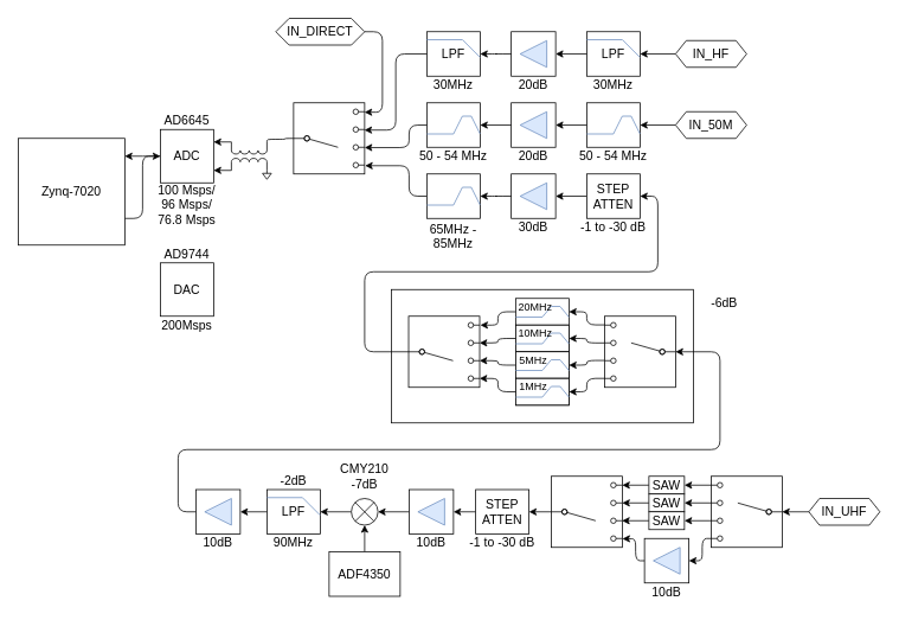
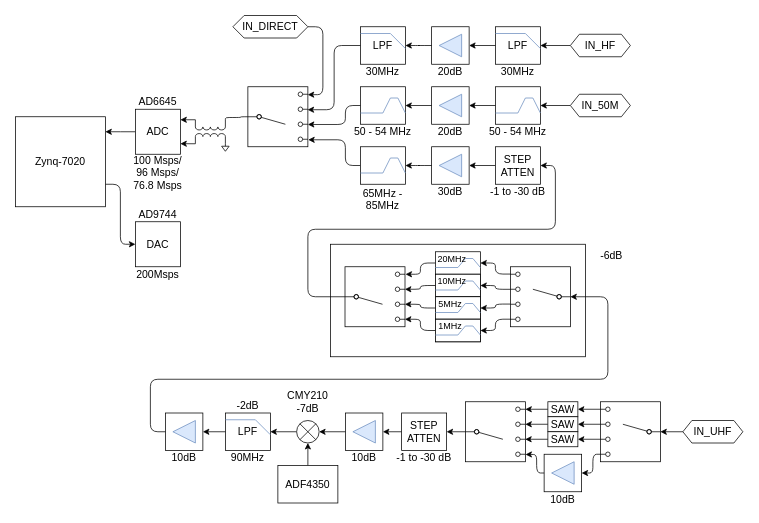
- <mxCell id="3" style="edgeStyle=elbowEdgeStyle;rounded=1;orthogonalLoop=1;jettySize=auto;html=1;exitX=1;exitY=0.75;exitDx=0;exitDy=0;endArrow=classic;endFill=1;fontSize=12;" parent="1" source="4" target="6" edge="1"><mxGeometry relative="1" as="geometry" /></mxCell>
+ <mxCell id="3" style="edgeStyle=elbowEdgeStyle;rounded=1;orthogonalLoop=1;jettySize=auto;html=1;exitX=1;exitY=0.75;exitDx=0;exitDy=0;entryX=0;entryY=0.5;entryDx=0;entryDy=0;endArrow=classic;endFill=1;fontSize=12;" parent="1" source="4" target="225" edge="1"><mxGeometry relative="1" as="geometry" /></mxCell>
